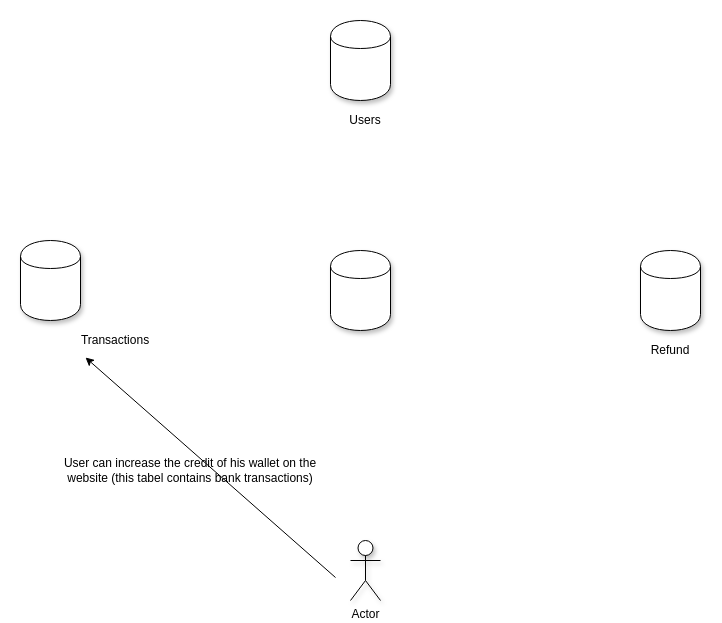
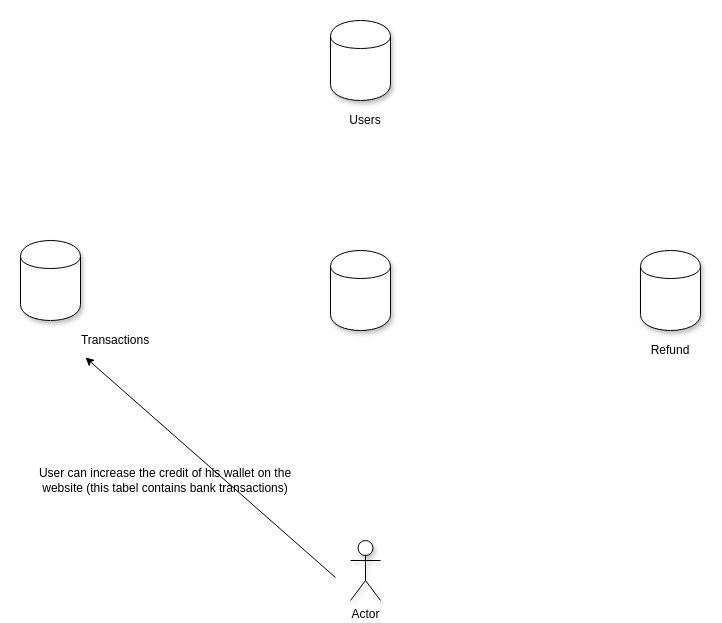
- <mxCell id="11" value="User can increase the credit of his wallet on the website (this tabel contains bank transactions)" style="text;html=1;strokeColor=none;fillColor=none;align=center;verticalAlign=middle;whiteSpace=wrap;rounded=0;shadow=1;" vertex="1" parent="1"><mxGeometry x="50" y="460" width="280" height="20" as="geometry" /></mxCell>
+ <mxCell id="11" value="User can increase the credit of his wallet on the website (this tabel contains bank transactions)" style="text;html=1;strokeColor=none;fillColor=none;align=center;verticalAlign=middle;whiteSpace=wrap;rounded=0;shadow=1;" vertex="1" parent="1"><mxGeometry x="25" y="470" width="280" height="20" as="geometry" /></mxCell>
